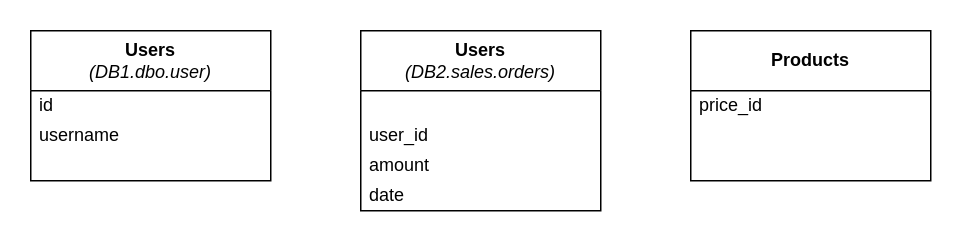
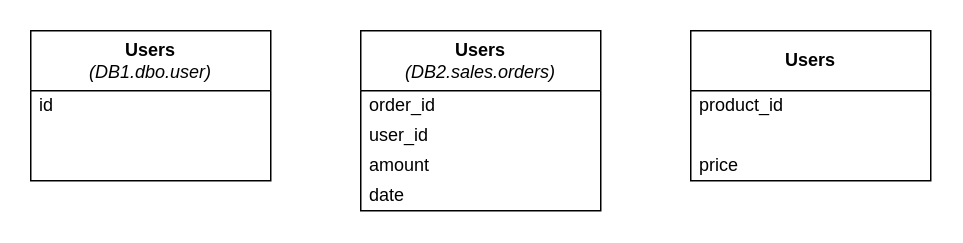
- <mxCell id="10" value="&lt;b&gt;Products&lt;/b&gt;" style="shape=swimlane;startSize=40;swimlaneLine=1;html=1;whiteSpace=wrap;" vertex="1" parent="1"><mxGeometry x="460" y="20" width="160" height="100" as="geometry" /></mxCell>
+ <mxCell id="10" value="&lt;b&gt;Users&lt;/b&gt;" style="shape=swimlane;startSize=40;swimlaneLine=1;html=1;whiteSpace=wrap;" vertex="1" parent="1"><mxGeometry x="460" y="20" width="160" height="100" as="geometry" /></mxCell>
+ <mxCell id="6" value="order_id" style="text;html=1;align=left;verticalAlign=middle;spacingLeft=4;" vertex="1" parent="5"><mxGeometry x="0" y="40" width="160" height="20" as="geometry" /></mxCell>
- <mxCell id="11" value="price_id" style="text;html=1;align=left;verticalAlign=middle;spacingLeft=4;" vertex="1" parent="10"><mxGeometry x="0" y="40" width="160" height="20" as="geometry" /></mxCell>
+ <mxCell id="11" value="product_id" style="text;html=1;align=left;verticalAlign=middle;spacingLeft=4;" vertex="1" parent="10"><mxGeometry x="0" y="40" width="160" height="20" as="geometry" /></mxCell>
- <mxCell id="4" value="username" style="text;html=1;align=left;verticalAlign=middle;spacingLeft=4;" vertex="1" parent="2"><mxGeometry x="0" y="60" width="160" height="20" as="geometry" /></mxCell>
+ <mxCell id="12" value="price" style="text;html=1;align=left;verticalAlign=middle;spacingLeft=4;" vertex="1" parent="10"><mxGeometry x="0" y="80" width="160" height="20" as="geometry" /></mxCell>
